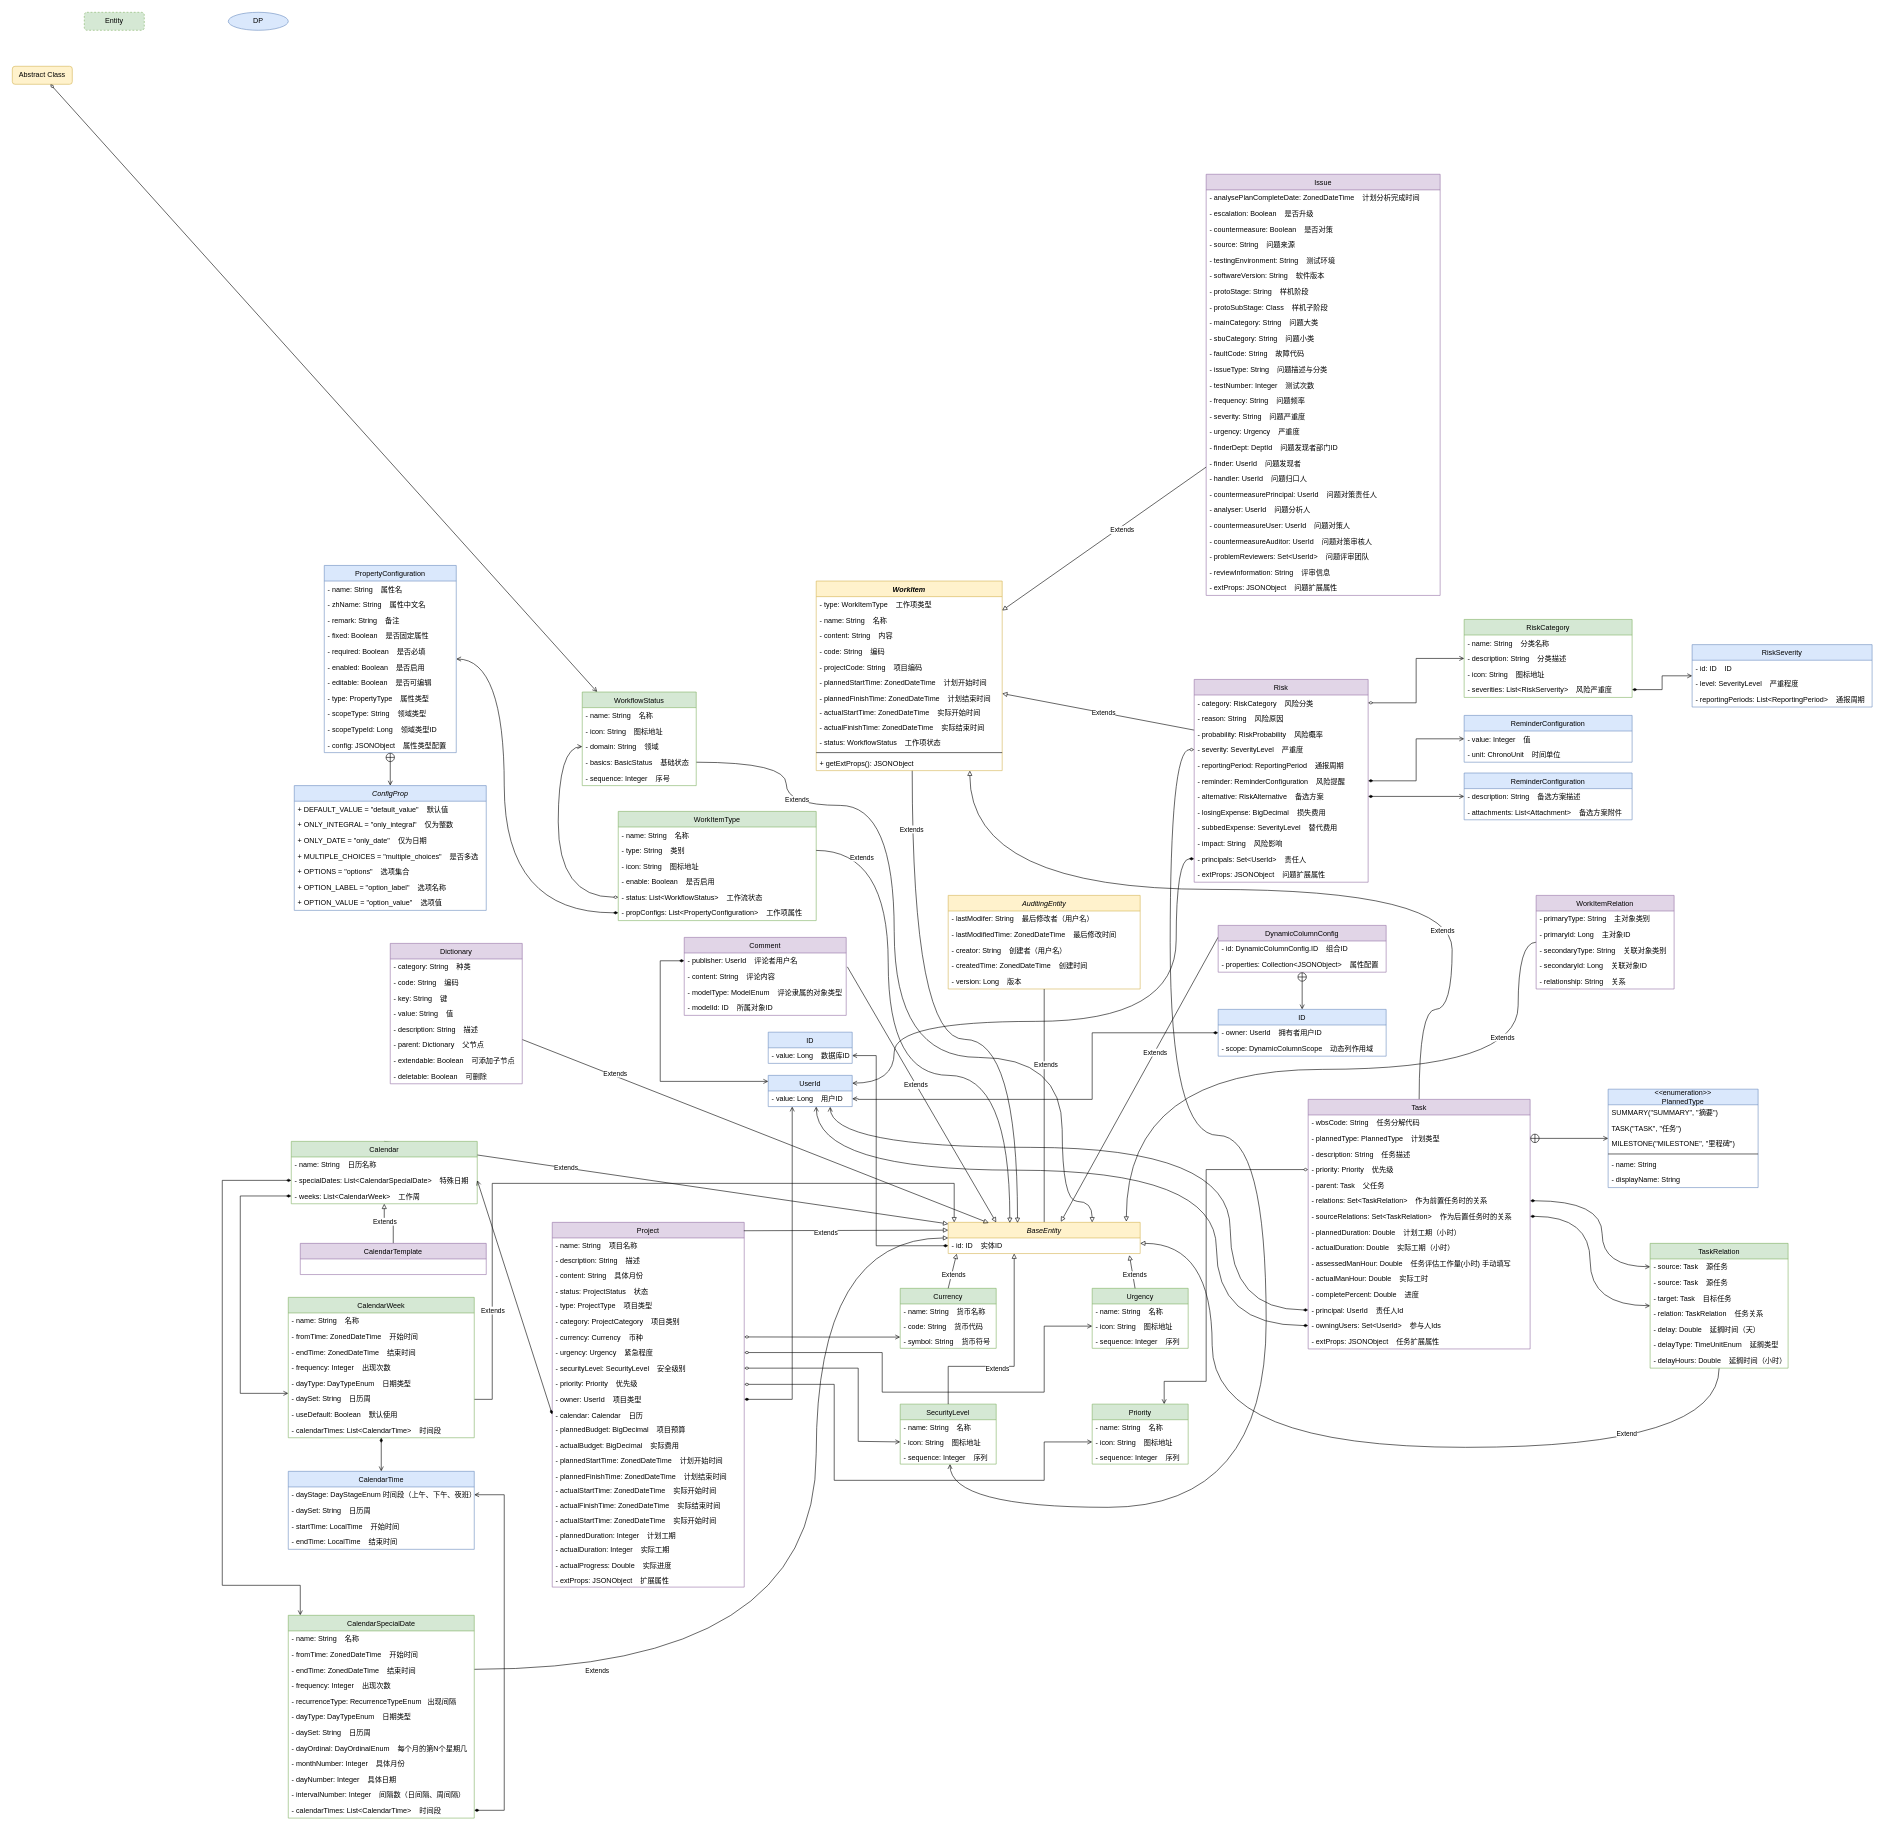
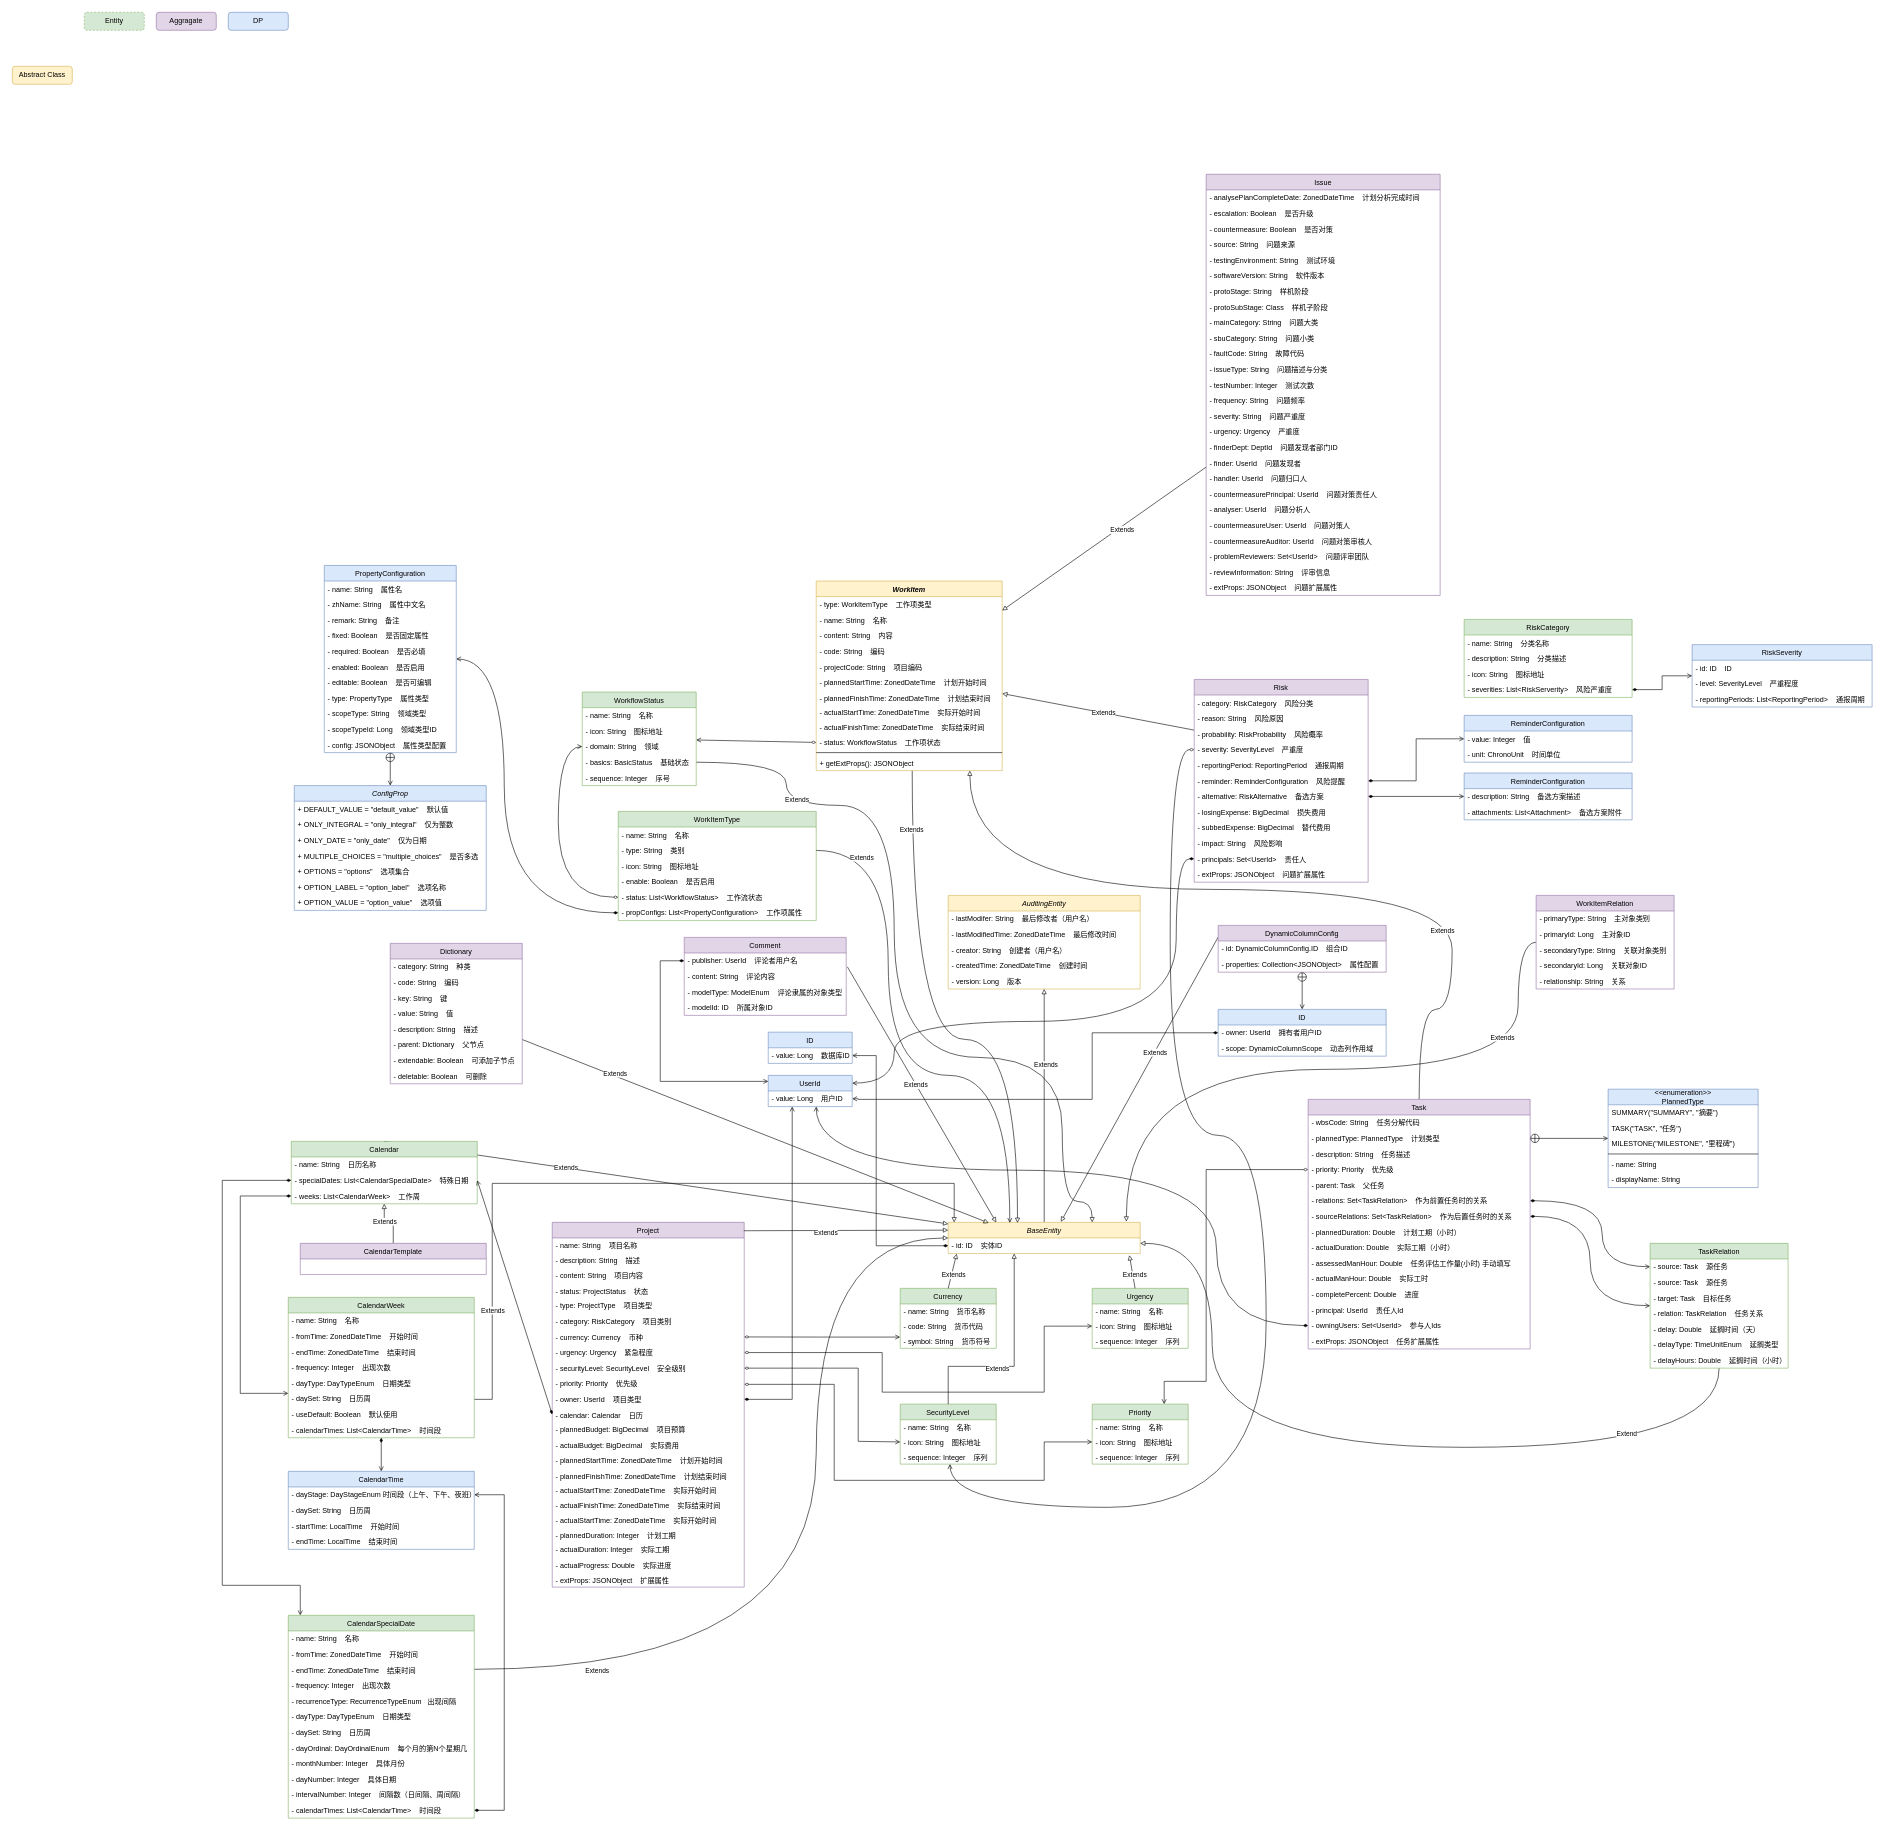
+ <mxCell id="44" value="Aggragate" style="rounded=1;whiteSpace=wrap;html=1;fillColor=#e1d5e7;strokeColor=#9673a6;" parent="1" vertex="1"><mxGeometry x="260" y="20" width="100" height="30" as="geometry" /></mxCell>
- <mxCell id="45" value="DP" style="ellipse;whiteSpace=wrap;html=1;fillColor=#dae8fc;strokeColor=#6c8ebf;" parent="1" vertex="1"><mxGeometry x="380" y="20" width="100" height="30" as="geometry" /></mxCell>
+ <mxCell id="45" value="DP" style="rounded=1;whiteSpace=wrap;html=1;fillColor=#dae8fc;strokeColor=#6c8ebf;" parent="1" vertex="1"><mxGeometry x="380" y="20" width="100" height="30" as="geometry" /></mxCell>
- <mxCell id="278" style="rounded=0;orthogonalLoop=1;jettySize=auto;html=1;startArrow=open;startFill=0;endArrow=diamondThin;endFill=0;" parent="1" source="281" target="42" edge="1"><mxGeometry relative="1" as="geometry" /></mxCell>
+ <mxCell id="278" style="rounded=0;orthogonalLoop=1;jettySize=auto;html=1;startArrow=open;startFill=0;endArrow=diamondThin;endFill=0;entryX=0;entryY=0.5;entryDx=0;entryDy=0;" parent="1" source="281" target="172" edge="1"><mxGeometry relative="1" as="geometry" /></mxCell>
- <mxCell id="238" style="edgeStyle=orthogonalEdgeStyle;rounded=0;orthogonalLoop=1;jettySize=auto;html=1;exitX=0;exitY=0.5;exitDx=0;exitDy=0;entryX=1;entryY=0.5;entryDx=0;entryDy=0;startArrow=open;startFill=0;endArrow=diamondThin;endFill=0;" parent="1" source="230" target="207" edge="1"><mxGeometry relative="1" as="geometry" /></mxCell>
- <mxCell id="215" value="- subbedExpense: SeverityLevel    替代费用" style="text;strokeColor=none;fillColor=none;align=left;verticalAlign=top;spacingLeft=4;spacingRight=4;overflow=hidden;rotatable=0;points=[[0,0.5],[1,0.5]];portConstraint=eastwest;" parent="206" vertex="1"><mxGeometry y="234" width="290" height="26" as="geometry" /></mxCell>
+ <mxCell id="215" value="- subbedExpense: BigDecimal    替代费用" style="text;strokeColor=none;fillColor=none;align=left;verticalAlign=top;spacingLeft=4;spacingRight=4;overflow=hidden;rotatable=0;points=[[0,0.5],[1,0.5]];portConstraint=eastwest;" parent="206" vertex="1"><mxGeometry y="234" width="290" height="26" as="geometry" /></mxCell>
- <mxCell id="10" style="edgeStyle=none;rounded=0;orthogonalLoop=1;jettySize=auto;html=1;endArrow=none;endFill=0;" parent="1" source="12" target="2" edge="1"><mxGeometry relative="1" as="geometry" /></mxCell>
+ <mxCell id="10" style="edgeStyle=none;rounded=0;orthogonalLoop=1;jettySize=auto;html=1;endArrow=block;endFill=0;" parent="1" source="12" target="2" edge="1"><mxGeometry relative="1" as="geometry" /></mxCell>
- <mxCell id="114" style="edgeStyle=orthogonalEdgeStyle;curved=1;rounded=0;orthogonalLoop=1;jettySize=auto;html=1;exitX=0.738;exitY=1.013;exitDx=0;exitDy=0;startArrow=open;startFill=0;endArrow=diamondThin;endFill=1;exitPerimeter=0;" parent="1" source="116" target="254" edge="1"><mxGeometry relative="1" as="geometry"><Array as="points"><mxPoint x="1383" y="1912" /><mxPoint x="2050" y="1912" /><mxPoint x="2050" y="2183" /></Array></mxGeometry></mxCell>
- <mxCell id="160" style="edgeStyle=orthogonalEdgeStyle;rounded=0;orthogonalLoop=1;jettySize=auto;html=1;exitX=1;exitY=0.5;exitDx=0;exitDy=0;startArrow=none;startFill=0;endArrow=block;endFill=0;strokeColor=#000000;elbow=vertical;entryX=0.321;entryY=0.017;entryDx=0;entryDy=0;entryPerimeter=0;curved=1;" parent="1" source="155" target="12" edge="1"><mxGeometry relative="1" as="geometry"><mxPoint x="1670" y="2042" as="targetPoint" /><Array as="points"><mxPoint x="1480" y="1417" /><mxPoint x="1480" y="1792" /><mxPoint x="1683" y="1792" /></Array></mxGeometry></mxCell>
+ <mxCell id="160" style="edgeStyle=orthogonalEdgeStyle;rounded=0;orthogonalLoop=1;jettySize=auto;html=1;exitX=1;exitY=0.5;exitDx=0;exitDy=0;startArrow=none;startFill=0;endArrow=open;endFill=0;strokeColor=#000000;elbow=vertical;entryX=0.321;entryY=0.017;entryDx=0;entryDy=0;entryPerimeter=0;curved=1;" parent="1" source="155" target="12" edge="1"><mxGeometry relative="1" as="geometry"><mxPoint x="1670" y="2042" as="targetPoint" /><Array as="points"><mxPoint x="1480" y="1417" /><mxPoint x="1480" y="1792" /><mxPoint x="1683" y="1792" /></Array></mxGeometry></mxCell>
- <mxCell id="17" value="- content: String    具体月份" style="text;strokeColor=none;fillColor=none;align=left;verticalAlign=top;spacingLeft=4;spacingRight=4;overflow=hidden;rotatable=0;points=[[0,0.5],[1,0.5]];portConstraint=eastwest;" parent="14" vertex="1"><mxGeometry y="76" width="320" height="26" as="geometry" /></mxCell>
+ <mxCell id="17" value="- content: String    项目内容" style="text;strokeColor=none;fillColor=none;align=left;verticalAlign=top;spacingLeft=4;spacingRight=4;overflow=hidden;rotatable=0;points=[[0,0.5],[1,0.5]];portConstraint=eastwest;" parent="14" vertex="1"><mxGeometry y="76" width="320" height="26" as="geometry" /></mxCell>
- <mxCell id="20" value="- category: ProjectCategory    项目类别" style="text;strokeColor=none;fillColor=none;align=left;verticalAlign=top;spacingLeft=4;spacingRight=4;overflow=hidden;rotatable=0;points=[[0,0.5],[1,0.5]];portConstraint=eastwest;" parent="14" vertex="1"><mxGeometry y="152" width="320" height="26" as="geometry" /></mxCell>
+ <mxCell id="20" value="- category: RiskCategory    项目类别" style="text;strokeColor=none;fillColor=none;align=left;verticalAlign=top;spacingLeft=4;spacingRight=4;overflow=hidden;rotatable=0;points=[[0,0.5],[1,0.5]];portConstraint=eastwest;" parent="14" vertex="1"><mxGeometry y="152" width="320" height="26" as="geometry" /></mxCell>
